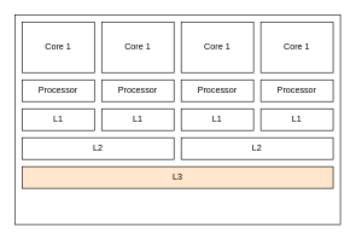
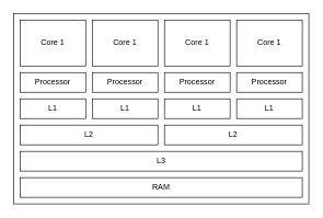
- <mxCell id="7" value="L3" style="rounded=0;whiteSpace=wrap;html=1;fillColor=#ffe6cc;" vertex="1" parent="1"><mxGeometry x="30" y="230" width="430" height="30" as="geometry" /></mxCell>
+ <mxCell id="7" value="L3" style="rounded=0;whiteSpace=wrap;html=1;" vertex="1" parent="1"><mxGeometry x="30" y="230" width="430" height="30" as="geometry" /></mxCell>
+ <mxCell id="8" value="RAM" style="rounded=0;whiteSpace=wrap;html=1;" vertex="1" parent="1"><mxGeometry x="30" y="270" width="430" height="30" as="geometry" /></mxCell>
